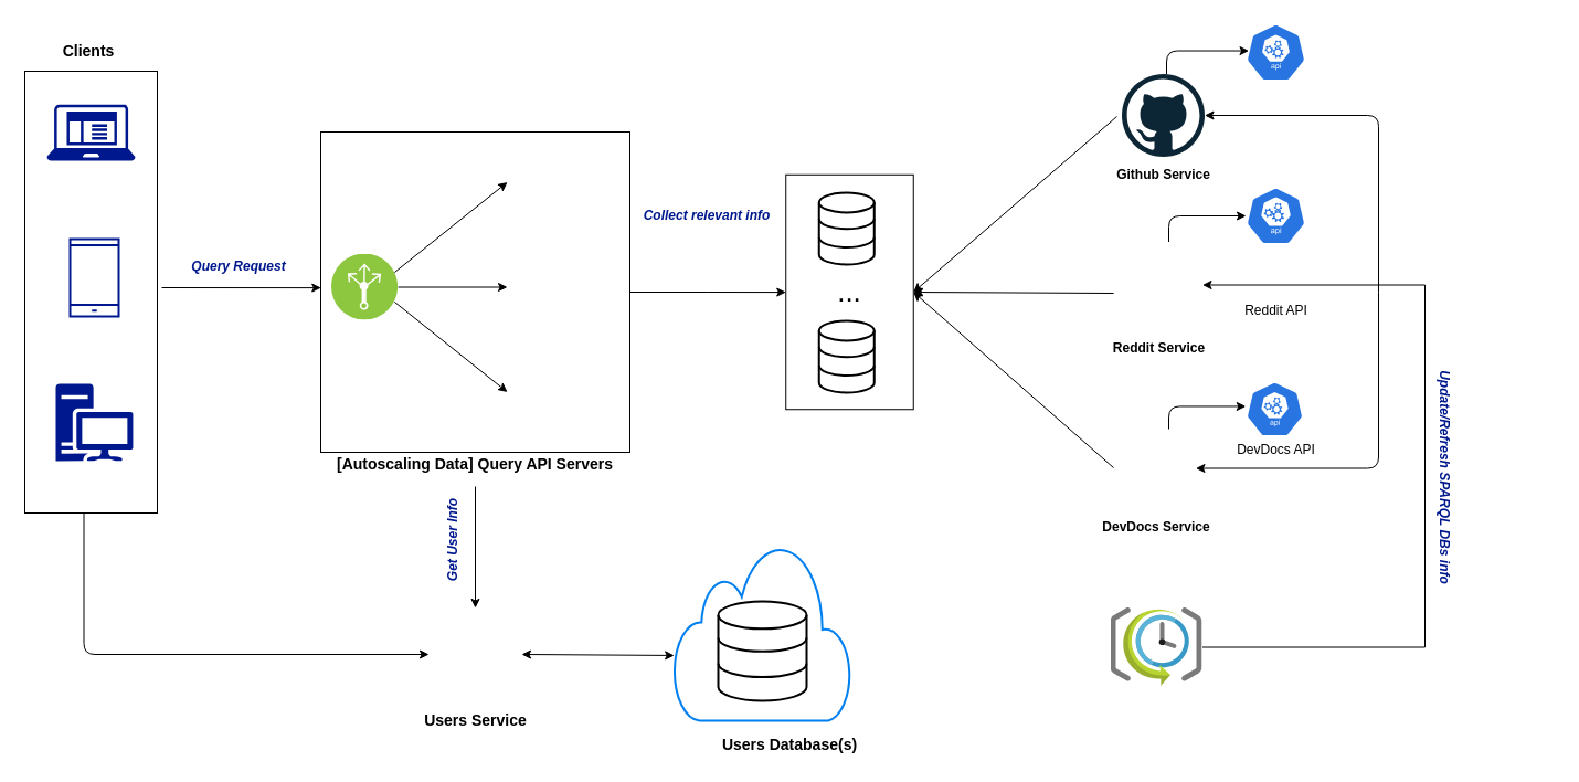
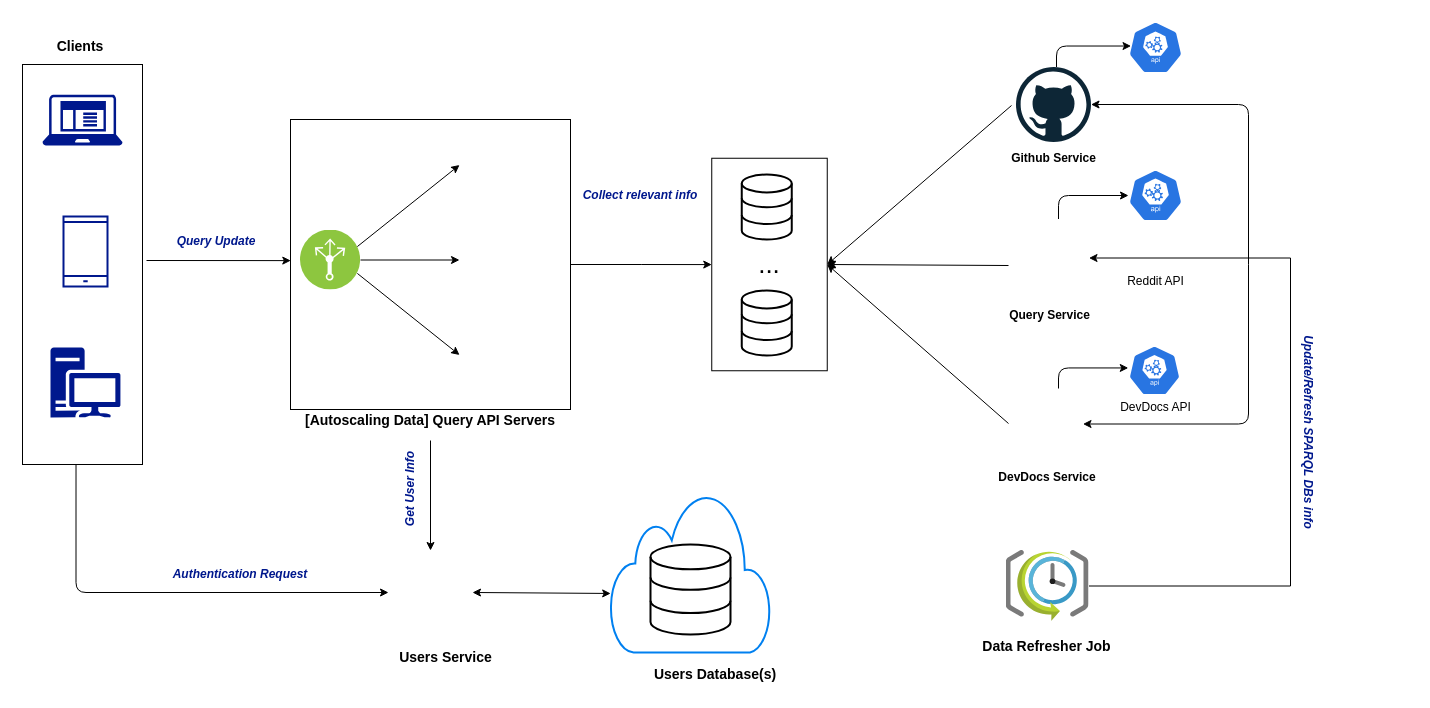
- <mxCell id="33" value="&lt;b&gt;&lt;i&gt;&lt;font color=&quot;#00188d&quot;&gt;Query Request&lt;/font&gt;&lt;/i&gt;&lt;/b&gt;" style="text;html=1;strokeColor=none;fillColor=none;align=center;verticalAlign=middle;whiteSpace=wrap;rounded=0;" parent="1" vertex="1"><mxGeometry x="160" y="226" width="112" height="30" as="geometry" /></mxCell>
+ <mxCell id="33" value="&lt;b&gt;&lt;i&gt;&lt;font color=&quot;#00188d&quot;&gt;Query Update&lt;/font&gt;&lt;/i&gt;&lt;/b&gt;" style="text;html=1;strokeColor=none;fillColor=none;align=center;verticalAlign=middle;whiteSpace=wrap;rounded=0;" parent="1" vertex="1"><mxGeometry x="160" y="226" width="112" height="30" as="geometry" /></mxCell>
- <mxCell id="49" value="&lt;b&gt;Reddit Service&lt;/b&gt;" style="text;html=1;strokeColor=none;fillColor=none;align=center;verticalAlign=middle;whiteSpace=wrap;rounded=0;" parent="1" vertex="1"><mxGeometry x="1004" y="302" width="91" height="25" as="geometry" /></mxCell>
+ <mxCell id="49" value="&lt;b&gt;Query Service&lt;/b&gt;" style="text;html=1;strokeColor=none;fillColor=none;align=center;verticalAlign=middle;whiteSpace=wrap;rounded=0;" parent="1" vertex="1"><mxGeometry x="1004" y="302" width="91" height="25" as="geometry" /></mxCell>
+ <mxCell id="23" value="&lt;b&gt;&lt;i&gt;&lt;font color=&quot;#00188d&quot;&gt;Authentication Request&lt;/font&gt;&lt;/i&gt;&lt;/b&gt;" style="text;html=1;strokeColor=none;fillColor=none;align=center;verticalAlign=middle;whiteSpace=wrap;rounded=0;" parent="1" vertex="1"><mxGeometry x="170" y="559" width="140" height="30" as="geometry" /></mxCell>
+ <mxCell id="43" value="&lt;font style=&quot;font-size: 14px&quot;&gt;&lt;b&gt;Data Refresher Job&lt;/b&gt;&lt;/font&gt;" style="text;html=1;strokeColor=none;fillColor=none;align=center;verticalAlign=middle;whiteSpace=wrap;rounded=0;" parent="1" vertex="1"><mxGeometry x="980.5" y="631" width="131" height="30" as="geometry" /></mxCell>
- <mxCell id="11" value="&lt;font style=&quot;font-size: 14px&quot;&gt;&lt;b&gt;Users Service&lt;/b&gt;&lt;/font&gt;" style="text;html=1;strokeColor=none;fillColor=none;align=center;verticalAlign=middle;whiteSpace=wrap;rounded=0;" parent="1" vertex="1"><mxGeometry x="354.5" y="637" width="151" height="30" as="geometry" /></mxCell>
+ <mxCell id="11" value="&lt;font style=&quot;font-size: 14px&quot;&gt;&lt;b&gt;Users Service&lt;/b&gt;&lt;/font&gt;" style="text;html=1;strokeColor=none;fillColor=none;align=center;verticalAlign=middle;whiteSpace=wrap;rounded=0;" parent="1" vertex="1"><mxGeometry x="369.5" y="642" width="151" height="30" as="geometry" /></mxCell>
